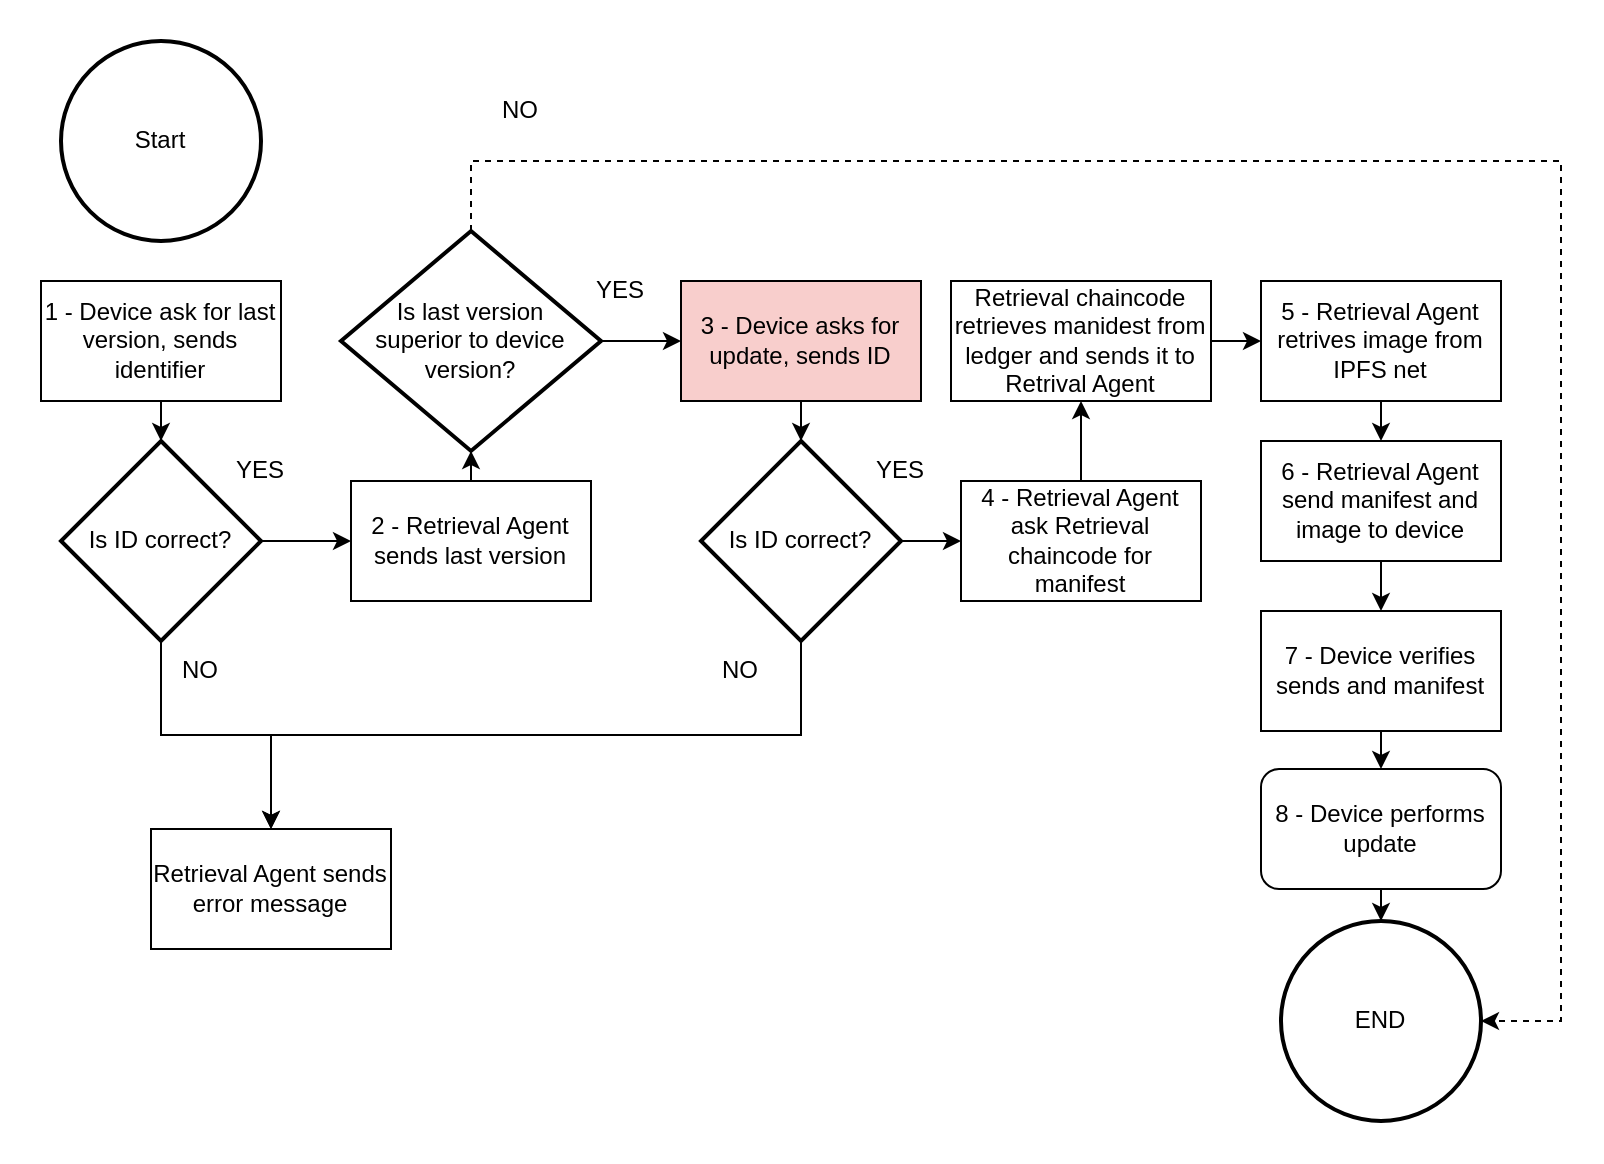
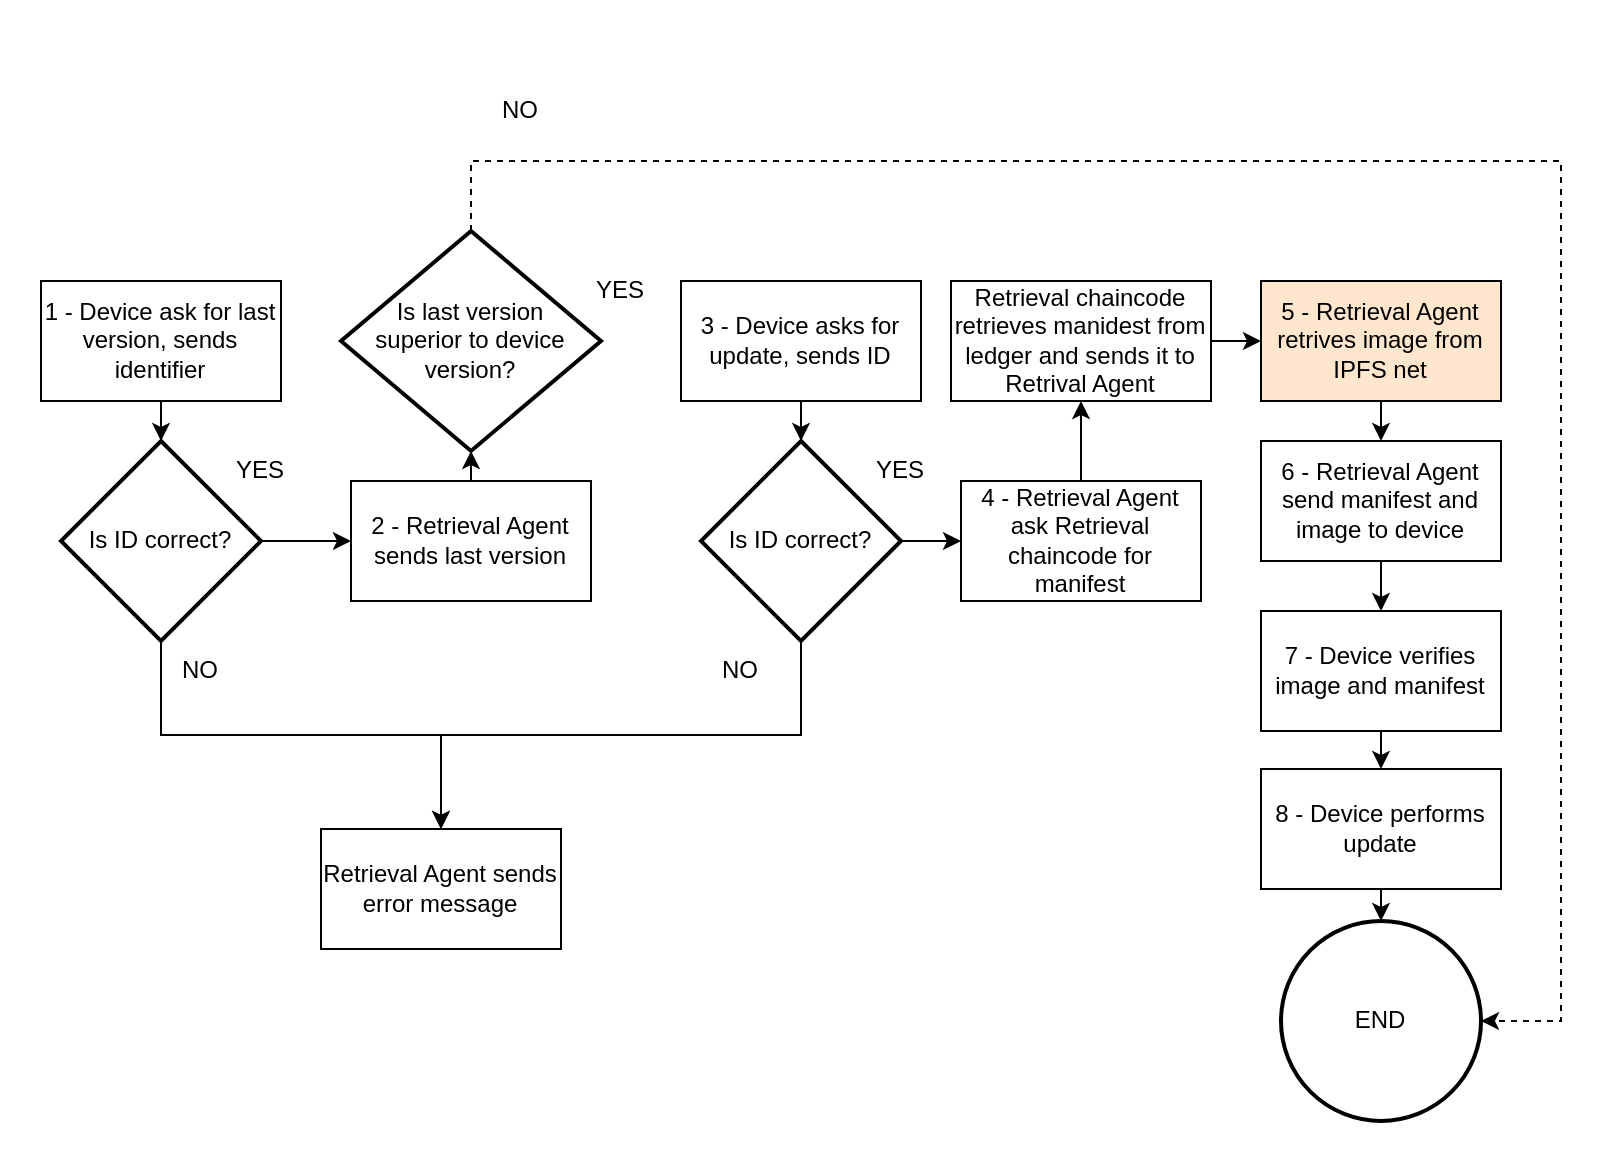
- <mxCell id="2" value="Start" style="strokeWidth=2;html=1;shape=mxgraph.flowchart.start_2;whiteSpace=wrap;" parent="1" vertex="1"><mxGeometry x="30" y="20" width="100" height="100" as="geometry" /></mxCell>
- <mxCell id="10" style="edgeStyle=orthogonalEdgeStyle;rounded=0;orthogonalLoop=1;jettySize=auto;html=1;exitX=1;exitY=0.5;exitDx=0;exitDy=0;exitPerimeter=0;entryX=0;entryY=0.5;entryDx=0;entryDy=0;" parent="1" source="12" target="17" edge="1"><mxGeometry relative="1" as="geometry" /></mxCell>
- <mxCell id="17" value="3 - Device asks for update, sends ID" style="rounded=0;whiteSpace=wrap;html=1;fillColor=#f8cecc;" parent="1" vertex="1"><mxGeometry x="340" y="140" width="120" height="60" as="geometry" /></mxCell>
+ <mxCell id="17" value="3 - Device asks for update, sends ID" style="rounded=0;whiteSpace=wrap;html=1;" parent="1" vertex="1"><mxGeometry x="340" y="140" width="120" height="60" as="geometry" /></mxCell>
- <mxCell id="26" value="5 - Retrieval Agent retrives image from IPFS net" style="rounded=0;whiteSpace=wrap;html=1;" parent="1" vertex="1"><mxGeometry x="630" y="140" width="120" height="60" as="geometry" /></mxCell>
+ <mxCell id="26" value="5 - Retrieval Agent retrives image from IPFS net" style="rounded=0;whiteSpace=wrap;html=1;fillColor=#ffe6cc;" parent="1" vertex="1"><mxGeometry x="630" y="140" width="120" height="60" as="geometry" /></mxCell>
- <mxCell id="30" value="7 - Device verifies sends and manifest" style="rounded=0;whiteSpace=wrap;html=1;" parent="1" vertex="1"><mxGeometry x="630" y="305" width="120" height="60" as="geometry" /></mxCell>
+ <mxCell id="30" value="7 - Device verifies image and manifest" style="rounded=0;whiteSpace=wrap;html=1;" parent="1" vertex="1"><mxGeometry x="630" y="305" width="120" height="60" as="geometry" /></mxCell>
- <mxCell id="32" value="8 - Device performs update" style="whiteSpace=wrap;html=1;rounded=1;" parent="1" vertex="1"><mxGeometry x="630" y="384" width="120" height="60" as="geometry" /></mxCell>
+ <mxCell id="32" value="8 - Device performs update" style="rounded=0;whiteSpace=wrap;html=1;" parent="1" vertex="1"><mxGeometry x="630" y="384" width="120" height="60" as="geometry" /></mxCell>
- <mxCell id="14" value="Retrieval Agent sends error message" style="rounded=0;whiteSpace=wrap;html=1;" parent="1" vertex="1"><mxGeometry x="75" y="414" width="120" height="60" as="geometry" /></mxCell>
+ <mxCell id="14" value="Retrieval Agent sends error message" style="rounded=0;whiteSpace=wrap;html=1;" parent="1" vertex="1"><mxGeometry x="160" y="414" width="120" height="60" as="geometry" /></mxCell>
